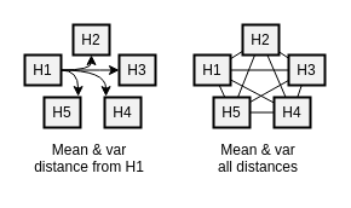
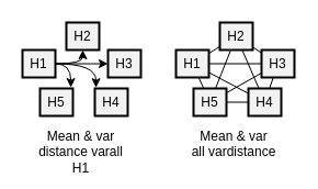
- <mxCell id="27" value="&lt;span style=&quot;color: rgb(0, 0, 0); font-family: Helvetica; font-size: 12px; font-style: normal; font-variant-ligatures: normal; font-variant-caps: normal; font-weight: 400; letter-spacing: normal; orphans: 2; text-indent: 0px; text-transform: none; widows: 2; word-spacing: 0px; -webkit-text-stroke-width: 0px; text-decoration-thickness: initial; text-decoration-style: initial; text-decoration-color: initial; float: none; display: inline !important;&quot;&gt;Mean &amp;amp; var&lt;/span&gt;&lt;br style=&quot;color: rgb(0, 0, 0); font-family: Helvetica; font-size: 12px; font-style: normal; font-variant-ligatures: normal; font-variant-caps: normal; font-weight: 400; letter-spacing: normal; orphans: 2; text-indent: 0px; text-transform: none; widows: 2; word-spacing: 0px; -webkit-text-stroke-width: 0px; text-decoration-thickness: initial; text-decoration-style: initial; text-decoration-color: initial;&quot;&gt;&lt;span style=&quot;color: rgb(0, 0, 0); font-family: Helvetica; font-size: 12px; font-style: normal; font-variant-ligatures: normal; font-variant-caps: normal; font-weight: 400; letter-spacing: normal; orphans: 2; text-indent: 0px; text-transform: none; widows: 2; word-spacing: 0px; -webkit-text-stroke-width: 0px; text-decoration-thickness: initial; text-decoration-style: initial; text-decoration-color: initial; float: none; display: inline !important;&quot;&gt;all distances&lt;/span&gt;" style="text;whiteSpace=wrap;html=1;align=center;fillColor=none;labelBackgroundColor=none;" parent="1" vertex="1"><mxGeometry x="163" y="110" width="100" height="40" as="geometry" /></mxCell>
+ <mxCell id="27" value="&lt;span style=&quot;color: rgb(0, 0, 0); font-family: Helvetica; font-size: 12px; font-style: normal; font-variant-ligatures: normal; font-variant-caps: normal; font-weight: 400; letter-spacing: normal; orphans: 2; text-indent: 0px; text-transform: none; widows: 2; word-spacing: 0px; -webkit-text-stroke-width: 0px; text-decoration-thickness: initial; text-decoration-style: initial; text-decoration-color: initial; float: none; display: inline !important;&quot;&gt;Mean &amp;amp; var&lt;/span&gt;&lt;br style=&quot;color: rgb(0, 0, 0); font-family: Helvetica; font-size: 12px; font-style: normal; font-variant-ligatures: normal; font-variant-caps: normal; font-weight: 400; letter-spacing: normal; orphans: 2; text-indent: 0px; text-transform: none; widows: 2; word-spacing: 0px; -webkit-text-stroke-width: 0px; text-decoration-thickness: initial; text-decoration-style: initial; text-decoration-color: initial;&quot;&gt;&lt;span style=&quot;color: rgb(0, 0, 0); font-family: Helvetica; font-size: 12px; font-style: normal; font-variant-ligatures: normal; font-variant-caps: normal; font-weight: 400; letter-spacing: normal; orphans: 2; text-indent: 0px; text-transform: none; widows: 2; word-spacing: 0px; -webkit-text-stroke-width: 0px; text-decoration-thickness: initial; text-decoration-style: initial; text-decoration-color: initial; float: none; display: inline !important;&quot;&gt;all vardistance&lt;/span&gt;" style="text;whiteSpace=wrap;html=1;align=center;fillColor=none;labelBackgroundColor=none;" parent="1" vertex="1"><mxGeometry x="163" y="110" width="100" height="40" as="geometry" /></mxCell>
- <mxCell id="26" value="&lt;span style=&quot;color: rgb(0, 0, 0); font-family: Helvetica; font-size: 12px; font-style: normal; font-variant-ligatures: normal; font-variant-caps: normal; font-weight: 400; letter-spacing: normal; orphans: 2; text-indent: 0px; text-transform: none; widows: 2; word-spacing: 0px; -webkit-text-stroke-width: 0px; text-decoration-thickness: initial; text-decoration-style: initial; text-decoration-color: initial; float: none; display: inline !important;&quot;&gt;Mean &amp;amp; var&lt;/span&gt;&lt;br style=&quot;color: rgb(0, 0, 0); font-family: Helvetica; font-size: 12px; font-style: normal; font-variant-ligatures: normal; font-variant-caps: normal; font-weight: 400; letter-spacing: normal; orphans: 2; text-indent: 0px; text-transform: none; widows: 2; word-spacing: 0px; -webkit-text-stroke-width: 0px; text-decoration-thickness: initial; text-decoration-style: initial; text-decoration-color: initial;&quot;&gt;&lt;span style=&quot;color: rgb(0, 0, 0); font-family: Helvetica; font-size: 12px; font-style: normal; font-variant-ligatures: normal; font-variant-caps: normal; font-weight: 400; letter-spacing: normal; orphans: 2; text-indent: 0px; text-transform: none; widows: 2; word-spacing: 0px; -webkit-text-stroke-width: 0px; text-decoration-thickness: initial; text-decoration-style: initial; text-decoration-color: initial; float: none; display: inline !important;&quot;&gt;distance from H1&lt;/span&gt;" style="text;whiteSpace=wrap;html=1;align=center;fillColor=none;labelBackgroundColor=none;" parent="1" vertex="1"><mxGeometry x="25.5" y="110" width="95" height="40" as="geometry" /></mxCell>
+ <mxCell id="26" value="&lt;span style=&quot;color: rgb(0, 0, 0); font-family: Helvetica; font-size: 12px; font-style: normal; font-variant-ligatures: normal; font-variant-caps: normal; font-weight: 400; letter-spacing: normal; orphans: 2; text-indent: 0px; text-transform: none; widows: 2; word-spacing: 0px; -webkit-text-stroke-width: 0px; text-decoration-thickness: initial; text-decoration-style: initial; text-decoration-color: initial; float: none; display: inline !important;&quot;&gt;Mean &amp;amp; var&lt;/span&gt;&lt;br style=&quot;color: rgb(0, 0, 0); font-family: Helvetica; font-size: 12px; font-style: normal; font-variant-ligatures: normal; font-variant-caps: normal; font-weight: 400; letter-spacing: normal; orphans: 2; text-indent: 0px; text-transform: none; widows: 2; word-spacing: 0px; -webkit-text-stroke-width: 0px; text-decoration-thickness: initial; text-decoration-style: initial; text-decoration-color: initial;&quot;&gt;&lt;span style=&quot;color: rgb(0, 0, 0); font-family: Helvetica; font-size: 12px; font-style: normal; font-variant-ligatures: normal; font-variant-caps: normal; font-weight: 400; letter-spacing: normal; orphans: 2; text-indent: 0px; text-transform: none; widows: 2; word-spacing: 0px; -webkit-text-stroke-width: 0px; text-decoration-thickness: initial; text-decoration-style: initial; text-decoration-color: initial; float: none; display: inline !important;&quot;&gt;distance varall H1&lt;/span&gt;" style="text;whiteSpace=wrap;html=1;align=center;fillColor=none;labelBackgroundColor=none;" parent="1" vertex="1"><mxGeometry x="25.5" y="110" width="95" height="40" as="geometry" /></mxCell>
